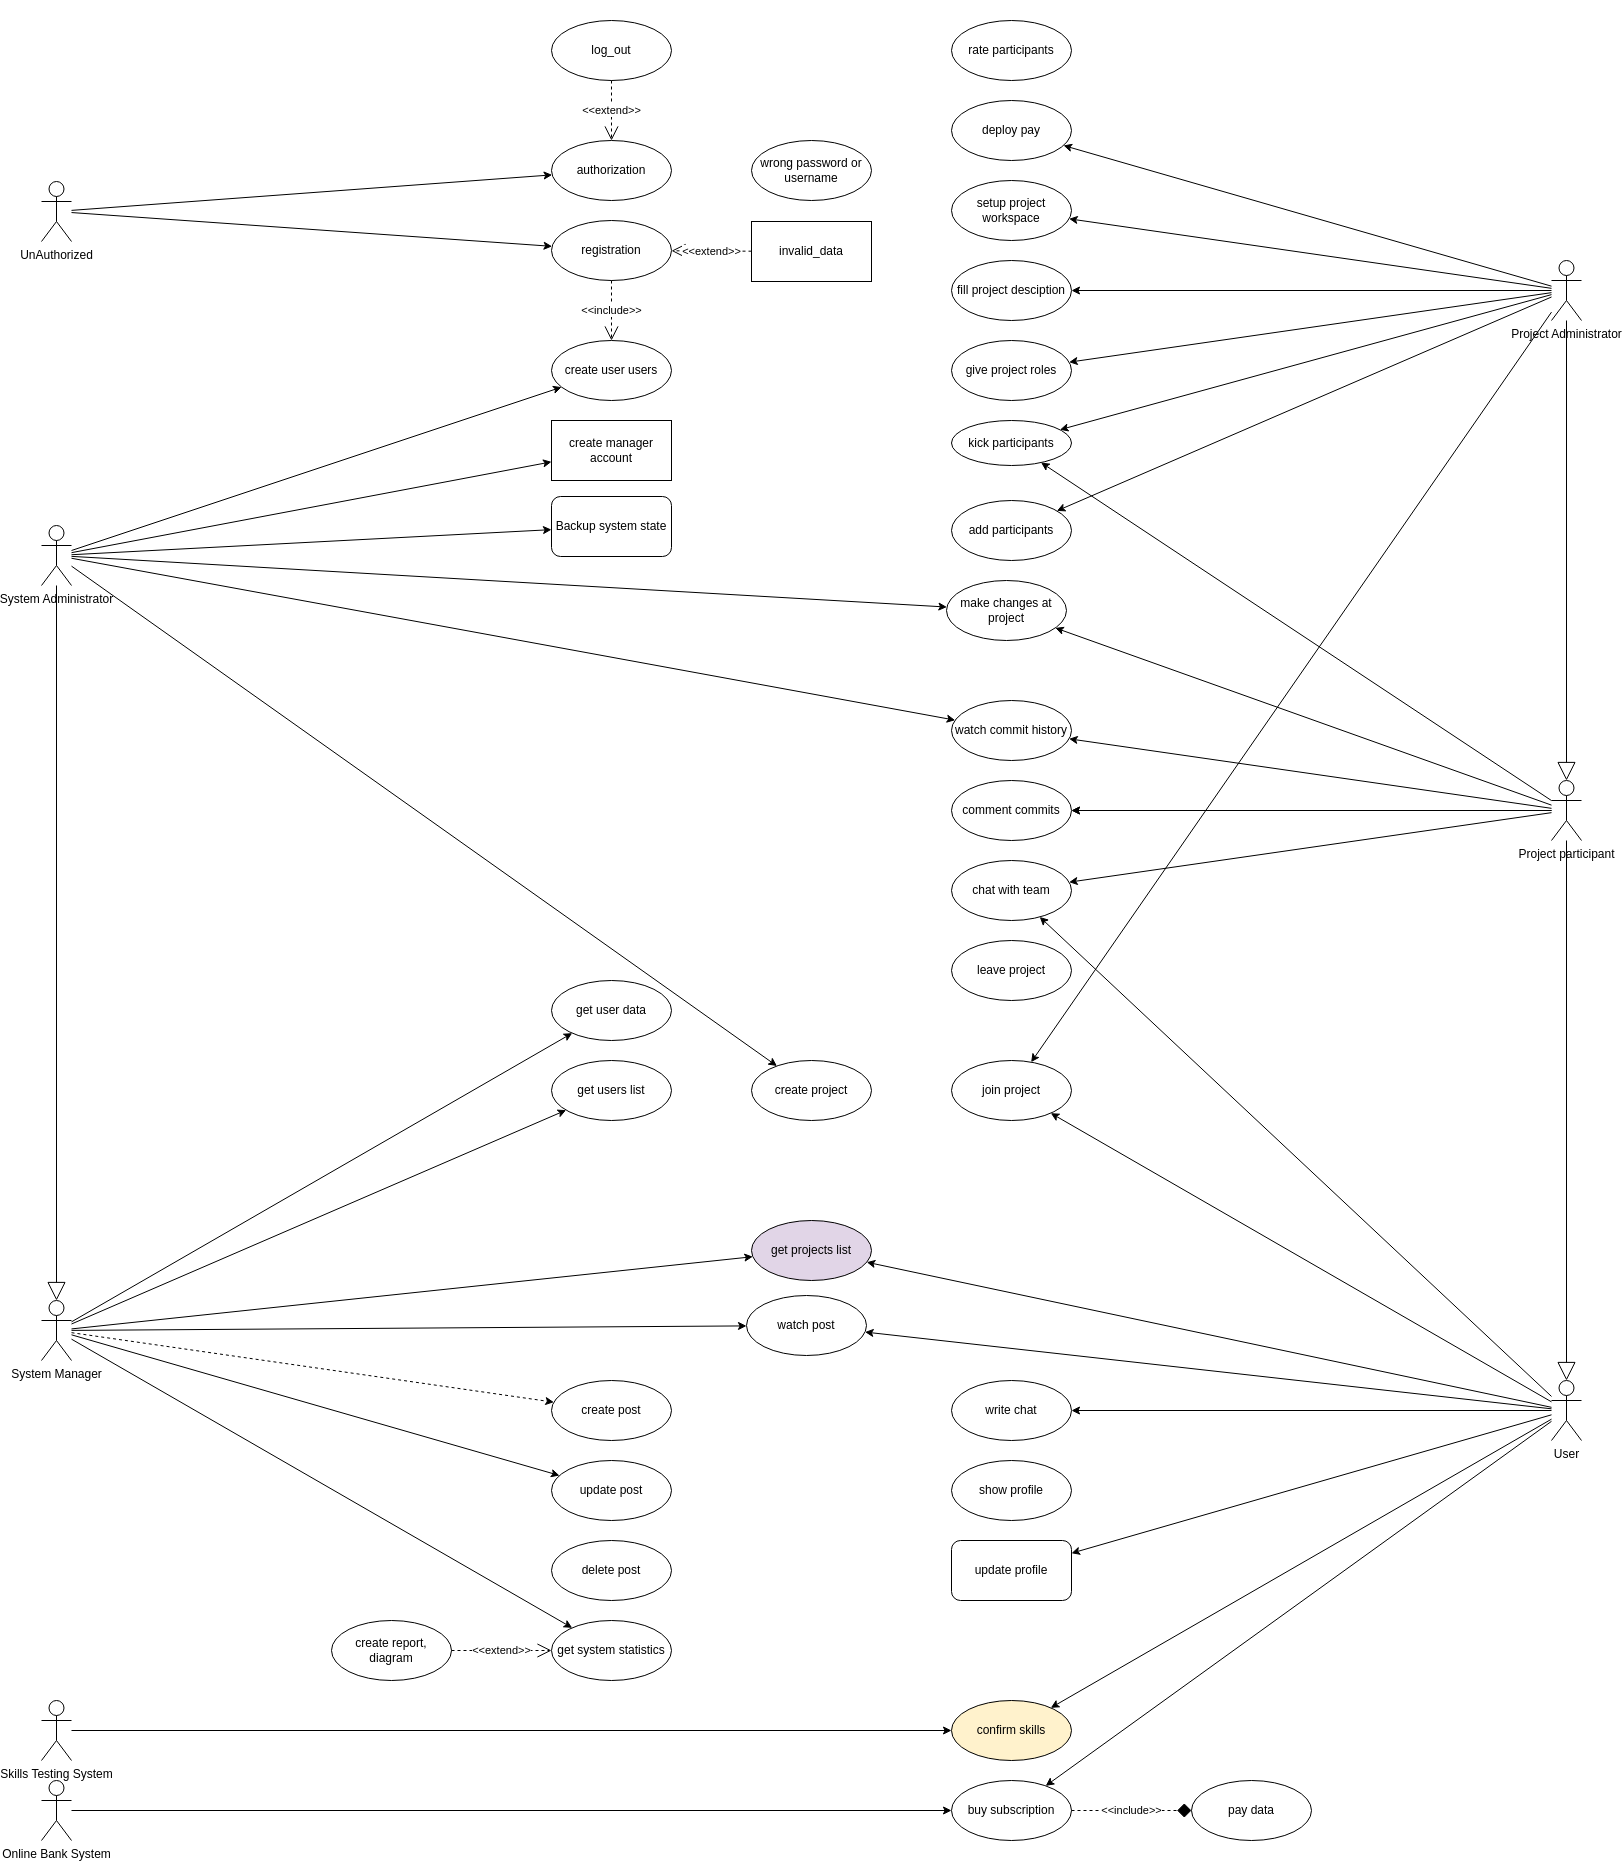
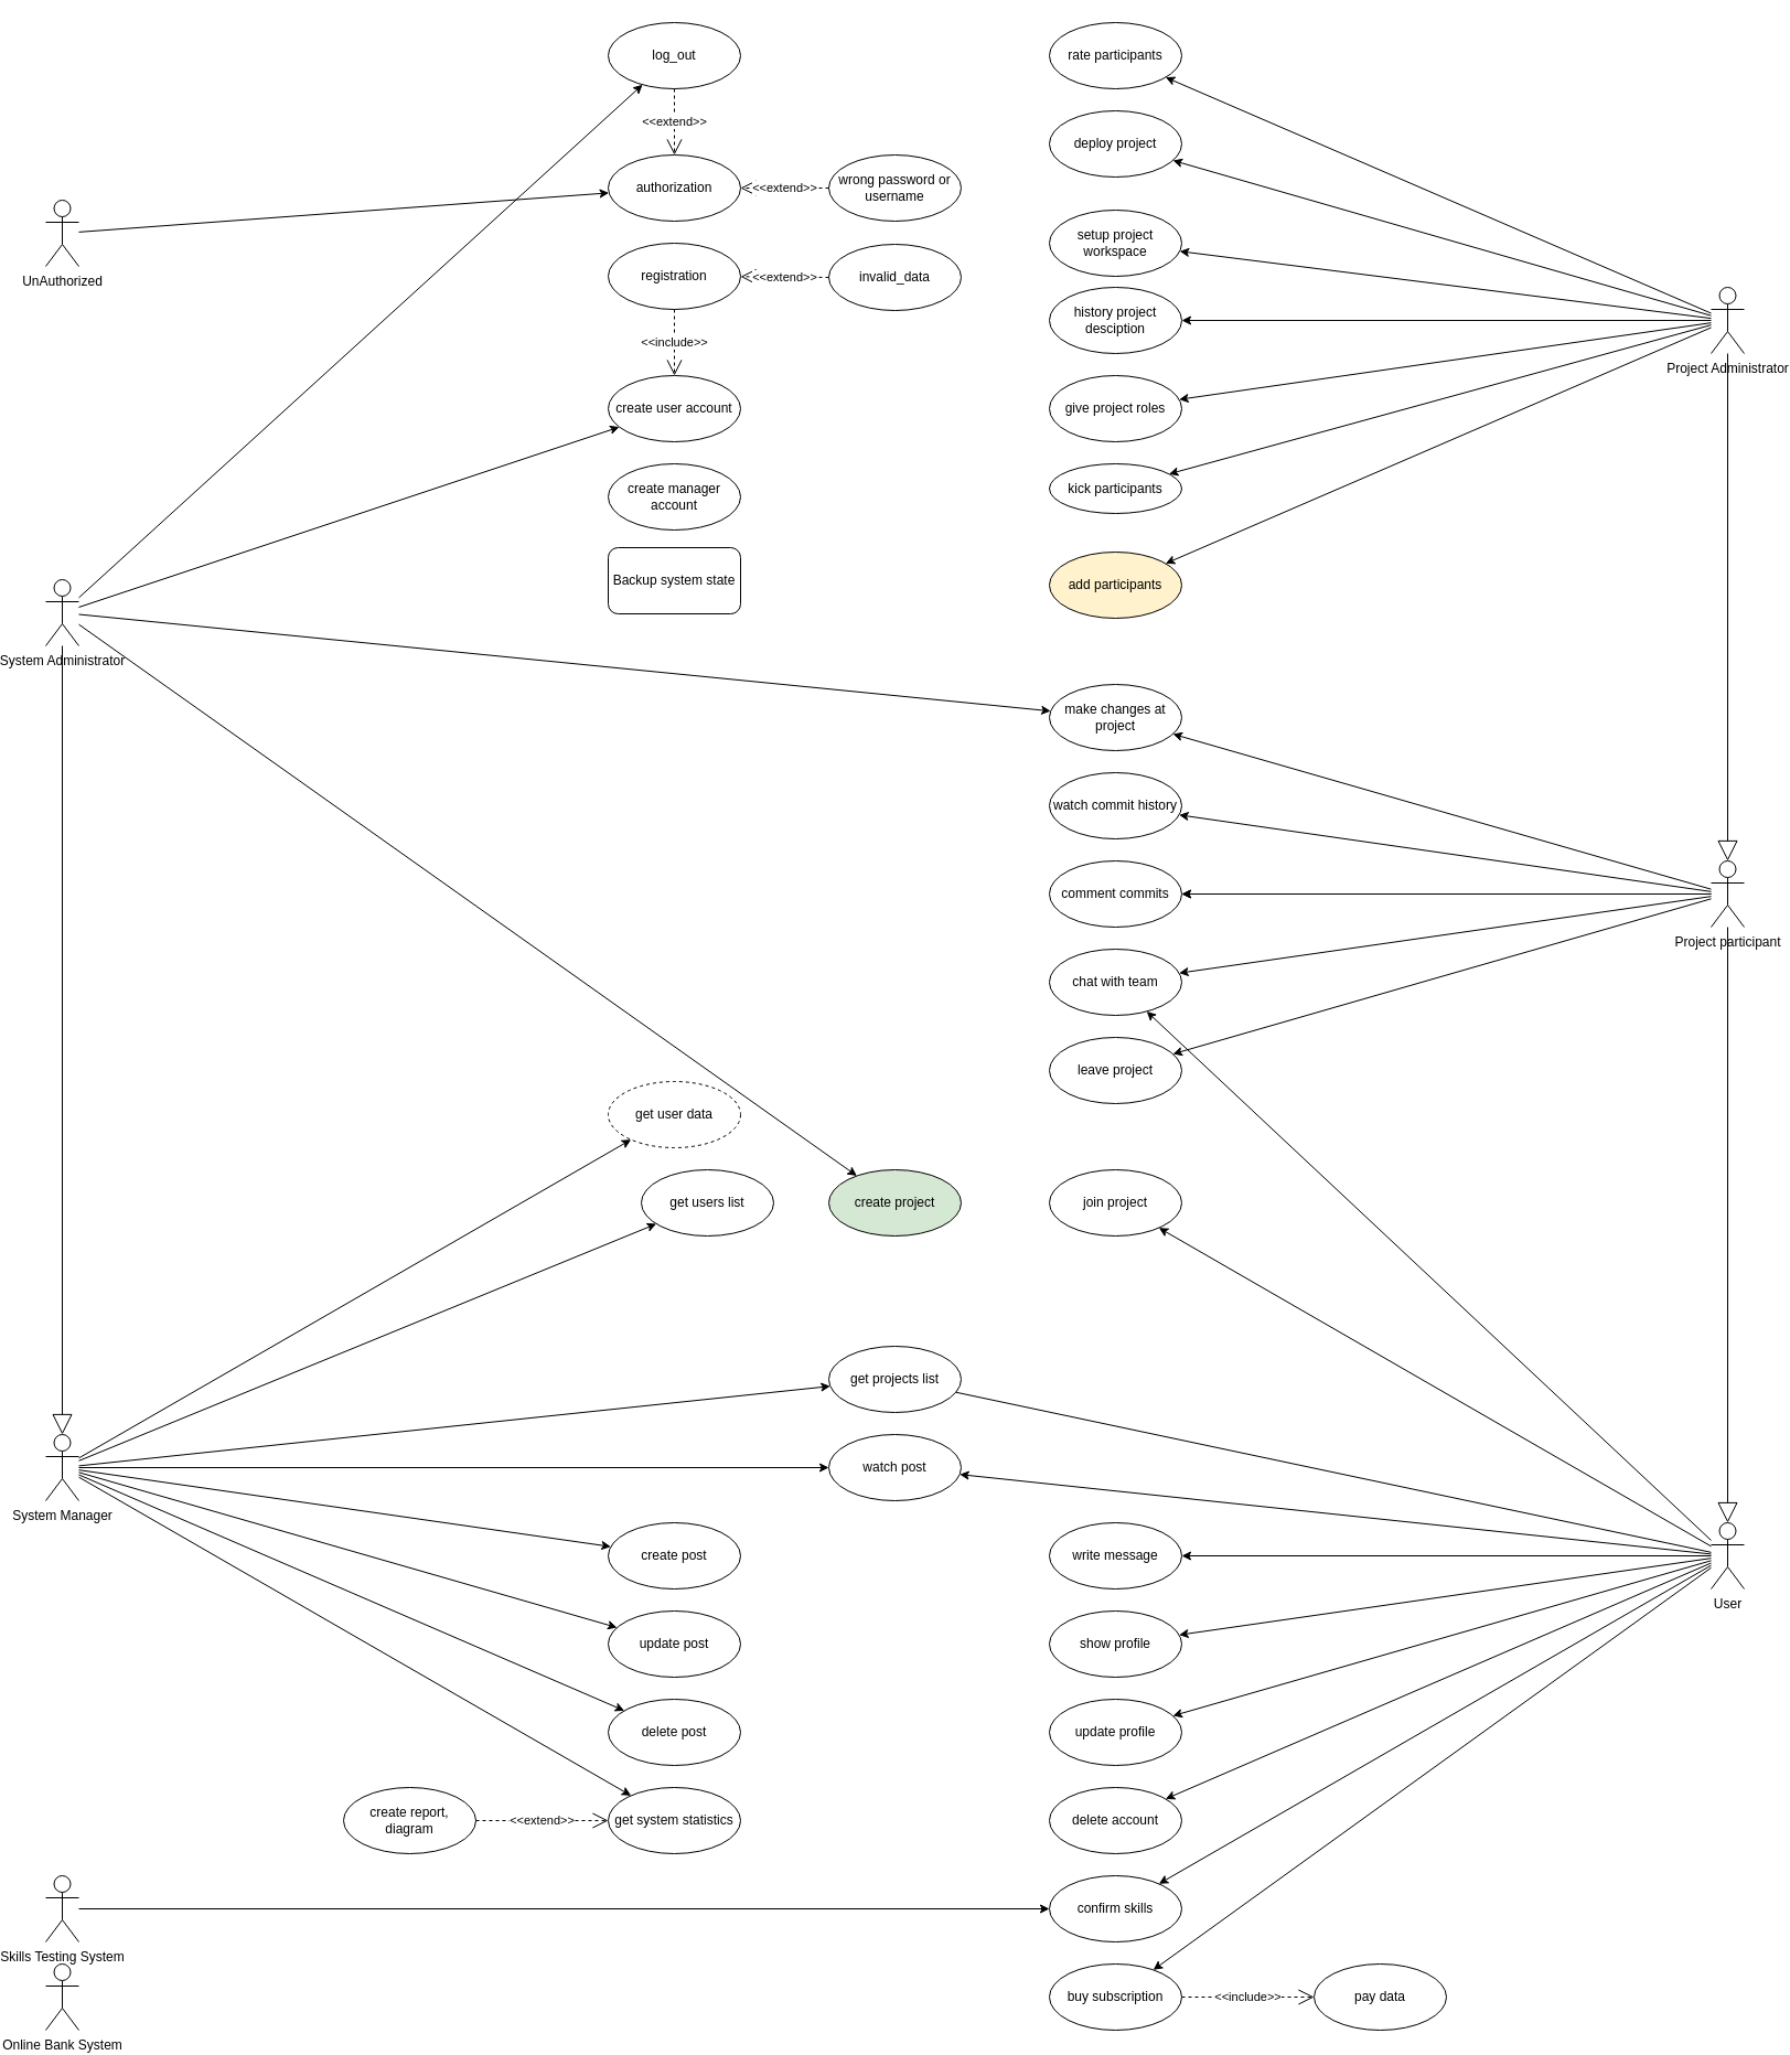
- <mxCell id="78" value="deploy pay" style="ellipse;whiteSpace=wrap;html=1;" parent="1" vertex="1"><mxGeometry x="930" y="100" width="120" height="60" as="geometry" /></mxCell>
+ <mxCell id="78" value="deploy project" style="ellipse;whiteSpace=wrap;html=1;" parent="1" vertex="1"><mxGeometry x="930" y="100" width="120" height="60" as="geometry" /></mxCell>
+ <mxCell id="36" value="&amp;lt;&amp;lt;extend&amp;gt;&amp;gt;" style="endArrow=open;endSize=12;dashed=1;html=1;rounded=0;" parent="1" source="35" target="27" edge="1"><mxGeometry width="160" relative="1" as="geometry"><mxPoint x="2020" y="-280" as="sourcePoint" /><mxPoint x="2100" y="-280" as="targetPoint" /></mxGeometry></mxCell>
- <mxCell id="77" value="setup project workspace" style="ellipse;whiteSpace=wrap;html=1;" parent="1" vertex="1"><mxGeometry x="930" y="180" width="120" height="60" as="geometry" /></mxCell>
+ <mxCell id="77" value="setup project workspace" style="ellipse;whiteSpace=wrap;html=1;" parent="1" vertex="1"><mxGeometry x="930" y="190" width="120" height="60" as="geometry" /></mxCell>
- <mxCell id="32" style="rounded=0;orthogonalLoop=1;jettySize=auto;html=1;" parent="1" source="26" target="28" edge="1"><mxGeometry relative="1" as="geometry"><mxPoint x="2300" y="-323" as="sourcePoint" /><mxPoint x="2176" y="-349" as="targetPoint" /></mxGeometry></mxCell>
- <mxCell id="30" value="invalid_data" style="whiteSpace=wrap;html=1;rounded=0;" parent="1" vertex="1"><mxGeometry x="730" y="221" width="120" height="60" as="geometry" /></mxCell>
+ <mxCell id="30" value="invalid_data" style="ellipse;whiteSpace=wrap;html=1;" parent="1" vertex="1"><mxGeometry x="730" y="221" width="120" height="60" as="geometry" /></mxCell>
- <mxCell id="75" value="fill project desciption" style="ellipse;whiteSpace=wrap;html=1;" parent="1" vertex="1"><mxGeometry x="930" y="260" width="120" height="60" as="geometry" /></mxCell>
+ <mxCell id="75" value="history project desciption" style="ellipse;whiteSpace=wrap;html=1;" parent="1" vertex="1"><mxGeometry x="930" y="260" width="120" height="60" as="geometry" /></mxCell>
- <mxCell id="59" value="create user users" style="ellipse;whiteSpace=wrap;html=1;" parent="1" vertex="1"><mxGeometry x="530" y="340" width="120" height="60" as="geometry" /></mxCell>
+ <mxCell id="59" value="create user account" style="ellipse;whiteSpace=wrap;html=1;" parent="1" vertex="1"><mxGeometry x="530" y="340" width="120" height="60" as="geometry" /></mxCell>
- <mxCell id="60" value="create manager account" style="whiteSpace=wrap;html=1;rounded=0;" parent="1" vertex="1"><mxGeometry x="530" y="420" width="120" height="60" as="geometry" /></mxCell>
+ <mxCell id="60" value="create manager account" style="ellipse;whiteSpace=wrap;html=1;" parent="1" vertex="1"><mxGeometry x="530" y="420" width="120" height="60" as="geometry" /></mxCell>
- <mxCell id="58" style="rounded=0;orthogonalLoop=1;jettySize=auto;html=1;" parent="1" source="14" target="60" edge="1"><mxGeometry relative="1" as="geometry"><mxPoint x="583" y="1170" as="sourcePoint" /><mxPoint x="520" y="1520" as="targetPoint" /></mxGeometry></mxCell>
- <mxCell id="91" value="add participants" style="ellipse;whiteSpace=wrap;html=1;" parent="1" vertex="1"><mxGeometry x="930" y="500" width="120" height="60" as="geometry" /></mxCell>
+ <mxCell id="91" value="add participants" style="ellipse;whiteSpace=wrap;html=1;fillColor=#fff2cc;" parent="1" vertex="1"><mxGeometry x="930" y="500" width="120" height="60" as="geometry" /></mxCell>
- <mxCell id="85" style="rounded=0;orthogonalLoop=1;jettySize=auto;html=1;" parent="1" source="14" target="84" edge="1"><mxGeometry relative="1" as="geometry"><mxPoint x="1060" y="1104" as="sourcePoint" /><mxPoint x="1555" y="577" as="targetPoint" /></mxGeometry></mxCell>
+ <mxCell id="85" style="rounded=0;orthogonalLoop=1;jettySize=auto;html=1;" parent="1" source="14" target="29" edge="1"><mxGeometry relative="1" as="geometry"><mxPoint x="1060" y="1104" as="sourcePoint" /><mxPoint x="1555" y="577" as="targetPoint" /></mxGeometry></mxCell>
- <mxCell id="61" value="make changes at project" style="ellipse;whiteSpace=wrap;html=1;" parent="1" vertex="1"><mxGeometry x="925" y="580" width="120" height="60" as="geometry" /></mxCell>
+ <mxCell id="61" value="make changes at project" style="ellipse;whiteSpace=wrap;html=1;" parent="1" vertex="1"><mxGeometry x="930" y="620" width="120" height="60" as="geometry" /></mxCell>
- <mxCell id="69" style="rounded=0;orthogonalLoop=1;jettySize=auto;html=1;" parent="1" source="66" target="92" edge="1"><mxGeometry relative="1" as="geometry"><mxPoint x="670" y="160" as="sourcePoint" /><mxPoint x="820" y="40" as="targetPoint" /></mxGeometry></mxCell>
+ <mxCell id="69" style="rounded=0;orthogonalLoop=1;jettySize=auto;html=1;" parent="1" source="66" target="71" edge="1"><mxGeometry relative="1" as="geometry"><mxPoint x="670" y="160" as="sourcePoint" /><mxPoint x="820" y="40" as="targetPoint" /></mxGeometry></mxCell>
- <mxCell id="79" style="rounded=0;orthogonalLoop=1;jettySize=auto;html=1;" parent="1" source="14" target="72" edge="1"><mxGeometry relative="1" as="geometry"><mxPoint x="1030" y="1146" as="sourcePoint" /><mxPoint x="727" y="1671" as="targetPoint" /></mxGeometry></mxCell>
- <mxCell id="87" style="rounded=0;orthogonalLoop=1;jettySize=auto;html=1;" parent="1" source="67" target="9" edge="1"><mxGeometry relative="1" as="geometry"><mxPoint x="1580" y="429" as="sourcePoint" /><mxPoint x="1339" y="406" as="targetPoint" /></mxGeometry></mxCell>
+ <mxCell id="87" style="rounded=0;orthogonalLoop=1;jettySize=auto;html=1;" parent="1" source="67" target="76" edge="1"><mxGeometry relative="1" as="geometry"><mxPoint x="1580" y="429" as="sourcePoint" /><mxPoint x="1339" y="406" as="targetPoint" /></mxGeometry></mxCell>
- <mxCell id="46" value="get user data" style="ellipse;whiteSpace=wrap;html=1;" parent="1" vertex="1"><mxGeometry x="530" y="980" width="120" height="60" as="geometry" /></mxCell>
+ <mxCell id="46" value="get user data" style="ellipse;whiteSpace=wrap;html=1;dashed=1;" parent="1" vertex="1"><mxGeometry x="530" y="980" width="120" height="60" as="geometry" /></mxCell>
- <mxCell id="15" value="get users list" style="ellipse;whiteSpace=wrap;html=1;" parent="1" vertex="1"><mxGeometry x="530" y="1060" width="120" height="60" as="geometry" /></mxCell>
+ <mxCell id="15" value="get users list" style="ellipse;whiteSpace=wrap;html=1;" parent="1" vertex="1"><mxGeometry x="560" y="1060" width="120" height="60" as="geometry" /></mxCell>
- <mxCell id="7" value="create project" style="ellipse;whiteSpace=wrap;html=1;" parent="1" vertex="1"><mxGeometry x="730" y="1060" width="120" height="60" as="geometry" /></mxCell>
+ <mxCell id="7" value="create project" style="ellipse;whiteSpace=wrap;html=1;fillColor=#d5e8d4;" parent="1" vertex="1"><mxGeometry x="730" y="1060" width="120" height="60" as="geometry" /></mxCell>
- <mxCell id="45" value="get projects list" style="ellipse;whiteSpace=wrap;html=1;fillColor=#e1d5e7;" parent="1" vertex="1"><mxGeometry x="730" y="1220" width="120" height="60" as="geometry" /></mxCell>
+ <mxCell id="45" value="get projects list" style="ellipse;whiteSpace=wrap;html=1;" parent="1" vertex="1"><mxGeometry x="730" y="1220" width="120" height="60" as="geometry" /></mxCell>
- <mxCell id="53" style="rounded=0;orthogonalLoop=1;jettySize=auto;html=1;" parent="1" source="6" target="45" edge="1"><mxGeometry relative="1" as="geometry"><mxPoint x="-300" y="1679" as="sourcePoint" /><mxPoint x="141" y="1645" as="targetPoint" /></mxGeometry></mxCell>
+ <mxCell id="53" style="rounded=0;orthogonalLoop=1;jettySize=auto;html=1;endArrow=none;" parent="1" source="6" target="45" edge="1"><mxGeometry relative="1" as="geometry"><mxPoint x="-300" y="1679" as="sourcePoint" /><mxPoint x="141" y="1645" as="targetPoint" /></mxGeometry></mxCell>
- <mxCell id="54" value="watch post" style="ellipse;whiteSpace=wrap;html=1;" parent="1" vertex="1"><mxGeometry x="725" y="1295" width="120" height="60" as="geometry" /></mxCell>
+ <mxCell id="54" value="watch post" style="ellipse;whiteSpace=wrap;html=1;" parent="1" vertex="1"><mxGeometry x="730" y="1300" width="120" height="60" as="geometry" /></mxCell>
- <mxCell id="12" style="rounded=0;orthogonalLoop=1;jettySize=auto;html=1;dashed=1;" parent="1" source="13" target="16" edge="1"><mxGeometry relative="1" as="geometry" /></mxCell>
+ <mxCell id="12" style="rounded=0;orthogonalLoop=1;jettySize=auto;html=1;" parent="1" source="13" target="16" edge="1"><mxGeometry relative="1" as="geometry" /></mxCell>
- <mxCell id="38" value="write chat" style="ellipse;whiteSpace=wrap;html=1;" parent="1" vertex="1"><mxGeometry x="930" y="1380" width="120" height="60" as="geometry" /></mxCell>
+ <mxCell id="38" value="write message" style="ellipse;whiteSpace=wrap;html=1;" parent="1" vertex="1"><mxGeometry x="930" y="1380" width="120" height="60" as="geometry" /></mxCell>
+ <mxCell id="49" style="rounded=0;orthogonalLoop=1;jettySize=auto;html=1;" parent="1" source="13" target="48" edge="1"><mxGeometry relative="1" as="geometry"><mxPoint x="-300" y="833" as="sourcePoint" /><mxPoint x="126" y="631" as="targetPoint" /></mxGeometry></mxCell>
+ <mxCell id="44" style="rounded=0;orthogonalLoop=1;jettySize=auto;html=1;" parent="1" source="6" target="41" edge="1"><mxGeometry relative="1" as="geometry"><mxPoint x="-140" y="1521" as="sourcePoint" /><mxPoint x="260" y="1537" as="targetPoint" /></mxGeometry></mxCell>
+ <mxCell id="3" style="rounded=0;orthogonalLoop=1;jettySize=auto;html=1;" parent="1" source="6" target="8" edge="1"><mxGeometry relative="1" as="geometry" /></mxCell>
- <mxCell id="20" value="update profile" style="whiteSpace=wrap;html=1;rounded=1;" parent="1" vertex="1"><mxGeometry x="930" y="1540" width="120" height="60" as="geometry" /></mxCell>
+ <mxCell id="20" value="update profile" style="ellipse;whiteSpace=wrap;html=1;" parent="1" vertex="1"><mxGeometry x="930" y="1540" width="120" height="60" as="geometry" /></mxCell>
- <mxCell id="18" value="create report, diagram" style="ellipse;whiteSpace=wrap;html=1;" parent="1" vertex="1"><mxGeometry x="310" y="1620" width="120" height="60" as="geometry" /></mxCell>
+ <mxCell id="18" value="create report, diagram" style="ellipse;whiteSpace=wrap;html=1;" parent="1" vertex="1"><mxGeometry x="290" y="1620" width="120" height="60" as="geometry" /></mxCell>
+ <mxCell id="8" value="delete account" style="ellipse;whiteSpace=wrap;html=1;" parent="1" vertex="1"><mxGeometry x="930" y="1620" width="120" height="60" as="geometry" /></mxCell>
- <mxCell id="42" value="confirm skills" style="ellipse;whiteSpace=wrap;html=1;fillColor=#fff2cc;" parent="1" vertex="1"><mxGeometry x="930" y="1700" width="120" height="60" as="geometry" /></mxCell>
+ <mxCell id="42" value="confirm skills" style="ellipse;whiteSpace=wrap;html=1;" parent="1" vertex="1"><mxGeometry x="930" y="1700" width="120" height="60" as="geometry" /></mxCell>
- <mxCell id="23" style="rounded=0;orthogonalLoop=1;jettySize=auto;html=1;" parent="1" source="22" target="21" edge="1"><mxGeometry relative="1" as="geometry"><mxPoint x="190" y="1640" as="sourcePoint" /><mxPoint x="410" y="1680" as="targetPoint" /></mxGeometry></mxCell>
- <mxCell id="25" value="&amp;lt;&amp;lt;include&amp;gt;&amp;gt;" style="endArrow=diamond;endSize=12;dashed=1;html=1;rounded=0;" parent="1" source="21" target="24" edge="1"><mxGeometry width="160" relative="1" as="geometry"><mxPoint x="10" y="1970" as="sourcePoint" /><mxPoint x="10" y="2030" as="targetPoint" /></mxGeometry></mxCell>
+ <mxCell id="25" value="&amp;lt;&amp;lt;include&amp;gt;&amp;gt;" style="endArrow=open;endSize=12;dashed=1;html=1;rounded=0;" parent="1" source="21" target="24" edge="1"><mxGeometry width="160" relative="1" as="geometry"><mxPoint x="10" y="1970" as="sourcePoint" /><mxPoint x="10" y="2030" as="targetPoint" /></mxGeometry></mxCell>
